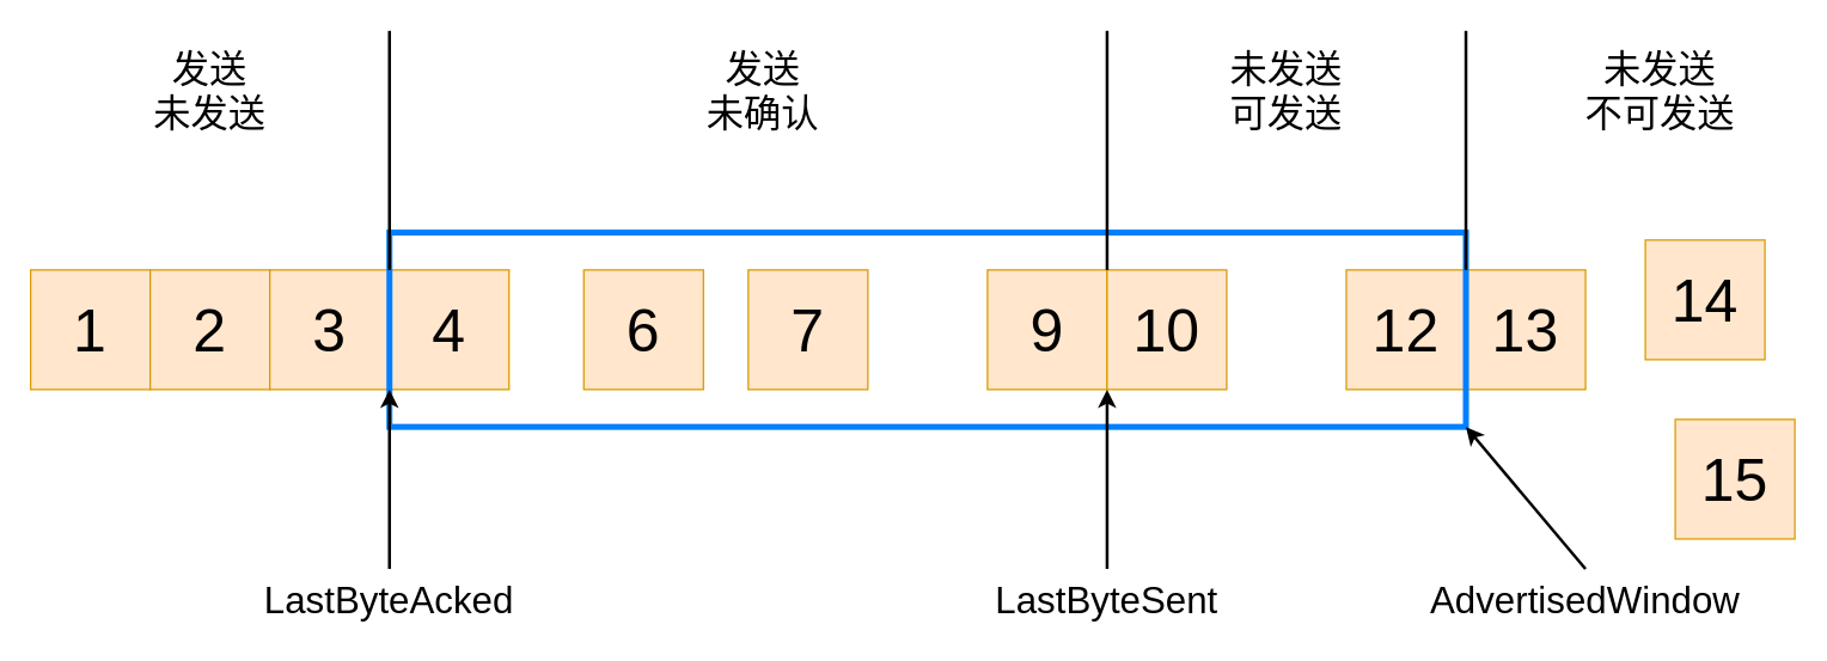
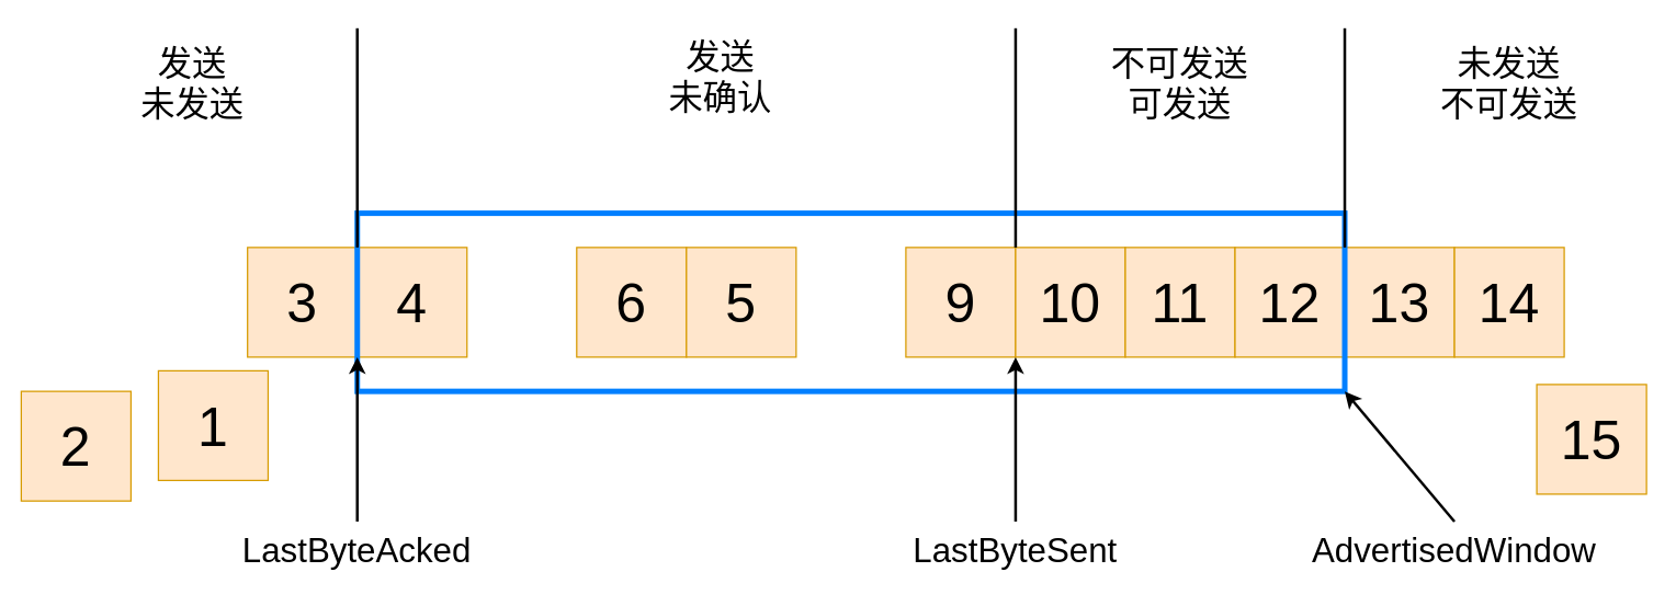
- <mxCell id="18" value="&lt;span style=&quot;font-size: 25px&quot;&gt;发送&lt;br&gt;未确认&lt;br&gt;&lt;/span&gt;" style="text;html=1;strokeColor=none;fillColor=none;align=center;verticalAlign=middle;whiteSpace=wrap;rounded=0;" vertex="1" parent="1"><mxGeometry x="430" y="20" width="160" height="80" as="geometry" /></mxCell>
+ <mxCell id="18" value="&lt;span style=&quot;font-size: 25px&quot;&gt;发送&lt;br&gt;未确认&lt;br&gt;&lt;/span&gt;" style="text;html=1;strokeColor=none;fillColor=none;align=center;verticalAlign=middle;whiteSpace=wrap;rounded=0;" vertex="1" parent="1"><mxGeometry x="445" y="15" width="160" height="80" as="geometry" /></mxCell>
- <mxCell id="19" value="&lt;span style=&quot;font-size: 25px&quot;&gt;未发送&lt;br&gt;可发送&lt;br&gt;&lt;/span&gt;" style="text;html=1;strokeColor=none;fillColor=none;align=center;verticalAlign=middle;whiteSpace=wrap;rounded=0;" vertex="1" parent="1"><mxGeometry x="780" y="20" width="160" height="80" as="geometry" /></mxCell>
+ <mxCell id="19" value="&lt;span style=&quot;font-size: 25px&quot;&gt;不可发送&lt;br&gt;可发送&lt;br&gt;&lt;/span&gt;" style="text;html=1;strokeColor=none;fillColor=none;align=center;verticalAlign=middle;whiteSpace=wrap;rounded=0;" vertex="1" parent="1"><mxGeometry x="780" y="20" width="160" height="80" as="geometry" /></mxCell>
- <mxCell id="20" value="&lt;span style=&quot;font-size: 25px&quot;&gt;未发送&lt;br&gt;不可发送&lt;br&gt;&lt;/span&gt;" style="text;html=1;strokeColor=none;fillColor=none;align=center;verticalAlign=middle;whiteSpace=wrap;rounded=0;" vertex="1" parent="1"><mxGeometry x="1030" y="20" width="160" height="80" as="geometry" /></mxCell>
+ <mxCell id="20" value="&lt;span style=&quot;font-size: 25px&quot;&gt;未发送&lt;br&gt;不可发送&lt;br&gt;&lt;/span&gt;" style="text;html=1;strokeColor=none;fillColor=none;align=center;verticalAlign=middle;whiteSpace=wrap;rounded=0;" vertex="1" parent="1"><mxGeometry x="1020" y="20" width="160" height="80" as="geometry" /></mxCell>
- <mxCell id="13" value="&lt;font style=&quot;font-size: 40px&quot;&gt;14&lt;/font&gt;" style="text;html=1;strokeColor=#d79b00;fillColor=#ffe6cc;align=center;verticalAlign=middle;whiteSpace=wrap;rounded=0;labelBackgroundColor=none;fontSize=16;" vertex="1" parent="1"><mxGeometry x="1100" y="160" width="80" height="80" as="geometry" /></mxCell>
+ <mxCell id="13" value="&lt;font style=&quot;font-size: 40px&quot;&gt;14&lt;/font&gt;" style="text;html=1;strokeColor=#d79b00;fillColor=#ffe6cc;align=center;verticalAlign=middle;whiteSpace=wrap;rounded=0;labelBackgroundColor=none;fontSize=16;" vertex="1" parent="1"><mxGeometry x="1060" y="180" width="80" height="80" as="geometry" /></mxCell>
- <mxCell id="2" value="&lt;font style=&quot;font-size: 40px&quot;&gt;1&lt;/font&gt;" style="text;html=1;strokeColor=#d79b00;fillColor=#ffe6cc;align=center;verticalAlign=middle;whiteSpace=wrap;rounded=0;labelBackgroundColor=none;fontSize=16;" vertex="1" parent="1"><mxGeometry x="20" y="180" width="80" height="80" as="geometry" /></mxCell>
+ <mxCell id="2" value="&lt;font style=&quot;font-size: 40px&quot;&gt;1&lt;/font&gt;" style="text;html=1;strokeColor=#d79b00;fillColor=#ffe6cc;align=center;verticalAlign=middle;whiteSpace=wrap;rounded=0;labelBackgroundColor=none;fontSize=16;" vertex="1" parent="1"><mxGeometry x="115" y="270" width="80" height="80" as="geometry" /></mxCell>
- <mxCell id="3" value="&lt;font style=&quot;font-size: 40px&quot;&gt;2&lt;/font&gt;" style="text;html=1;strokeColor=#d79b00;fillColor=#ffe6cc;align=center;verticalAlign=middle;whiteSpace=wrap;rounded=0;labelBackgroundColor=none;fontSize=16;" vertex="1" parent="1"><mxGeometry x="100" y="180" width="80" height="80" as="geometry" /></mxCell>
+ <mxCell id="3" value="&lt;font style=&quot;font-size: 40px&quot;&gt;2&lt;/font&gt;" style="text;html=1;strokeColor=#d79b00;fillColor=#ffe6cc;align=center;verticalAlign=middle;whiteSpace=wrap;rounded=0;labelBackgroundColor=none;fontSize=16;" vertex="1" parent="1"><mxGeometry x="15" y="285" width="80" height="80" as="geometry" /></mxCell>
- <mxCell id="6" value="&lt;font style=&quot;font-size: 40px&quot;&gt;6&lt;/font&gt;" style="text;html=1;strokeColor=#d79b00;fillColor=#ffe6cc;align=center;verticalAlign=middle;whiteSpace=wrap;rounded=0;labelBackgroundColor=none;fontSize=16;" vertex="1" parent="1"><mxGeometry x="390" y="180" width="80" height="80" as="geometry" /></mxCell>
+ <mxCell id="6" value="&lt;font style=&quot;font-size: 40px&quot;&gt;6&lt;/font&gt;" style="text;html=1;strokeColor=#d79b00;fillColor=#ffe6cc;align=center;verticalAlign=middle;whiteSpace=wrap;rounded=0;labelBackgroundColor=none;fontSize=16;" vertex="1" parent="1"><mxGeometry x="420" y="180" width="80" height="80" as="geometry" /></mxCell>
- <mxCell id="7" value="&lt;font style=&quot;font-size: 40px&quot;&gt;7&lt;/font&gt;" style="text;html=1;strokeColor=#d79b00;fillColor=#ffe6cc;align=center;verticalAlign=middle;whiteSpace=wrap;rounded=0;labelBackgroundColor=none;fontSize=16;" vertex="1" parent="1"><mxGeometry x="500" y="180" width="80" height="80" as="geometry" /></mxCell>
+ <mxCell id="7" value="&lt;font style=&quot;font-size: 40px&quot;&gt;5&lt;/font&gt;" style="text;html=1;strokeColor=#d79b00;fillColor=#ffe6cc;align=center;verticalAlign=middle;whiteSpace=wrap;rounded=0;labelBackgroundColor=none;fontSize=16;" vertex="1" parent="1"><mxGeometry x="500" y="180" width="80" height="80" as="geometry" /></mxCell>
+ <mxCell id="10" value="&lt;font style=&quot;font-size: 40px&quot;&gt;11&lt;/font&gt;" style="text;html=1;strokeColor=#d79b00;fillColor=#ffe6cc;align=center;verticalAlign=middle;whiteSpace=wrap;rounded=0;labelBackgroundColor=none;fontSize=16;" vertex="1" parent="1"><mxGeometry x="820" y="180" width="80" height="80" as="geometry" /></mxCell>
